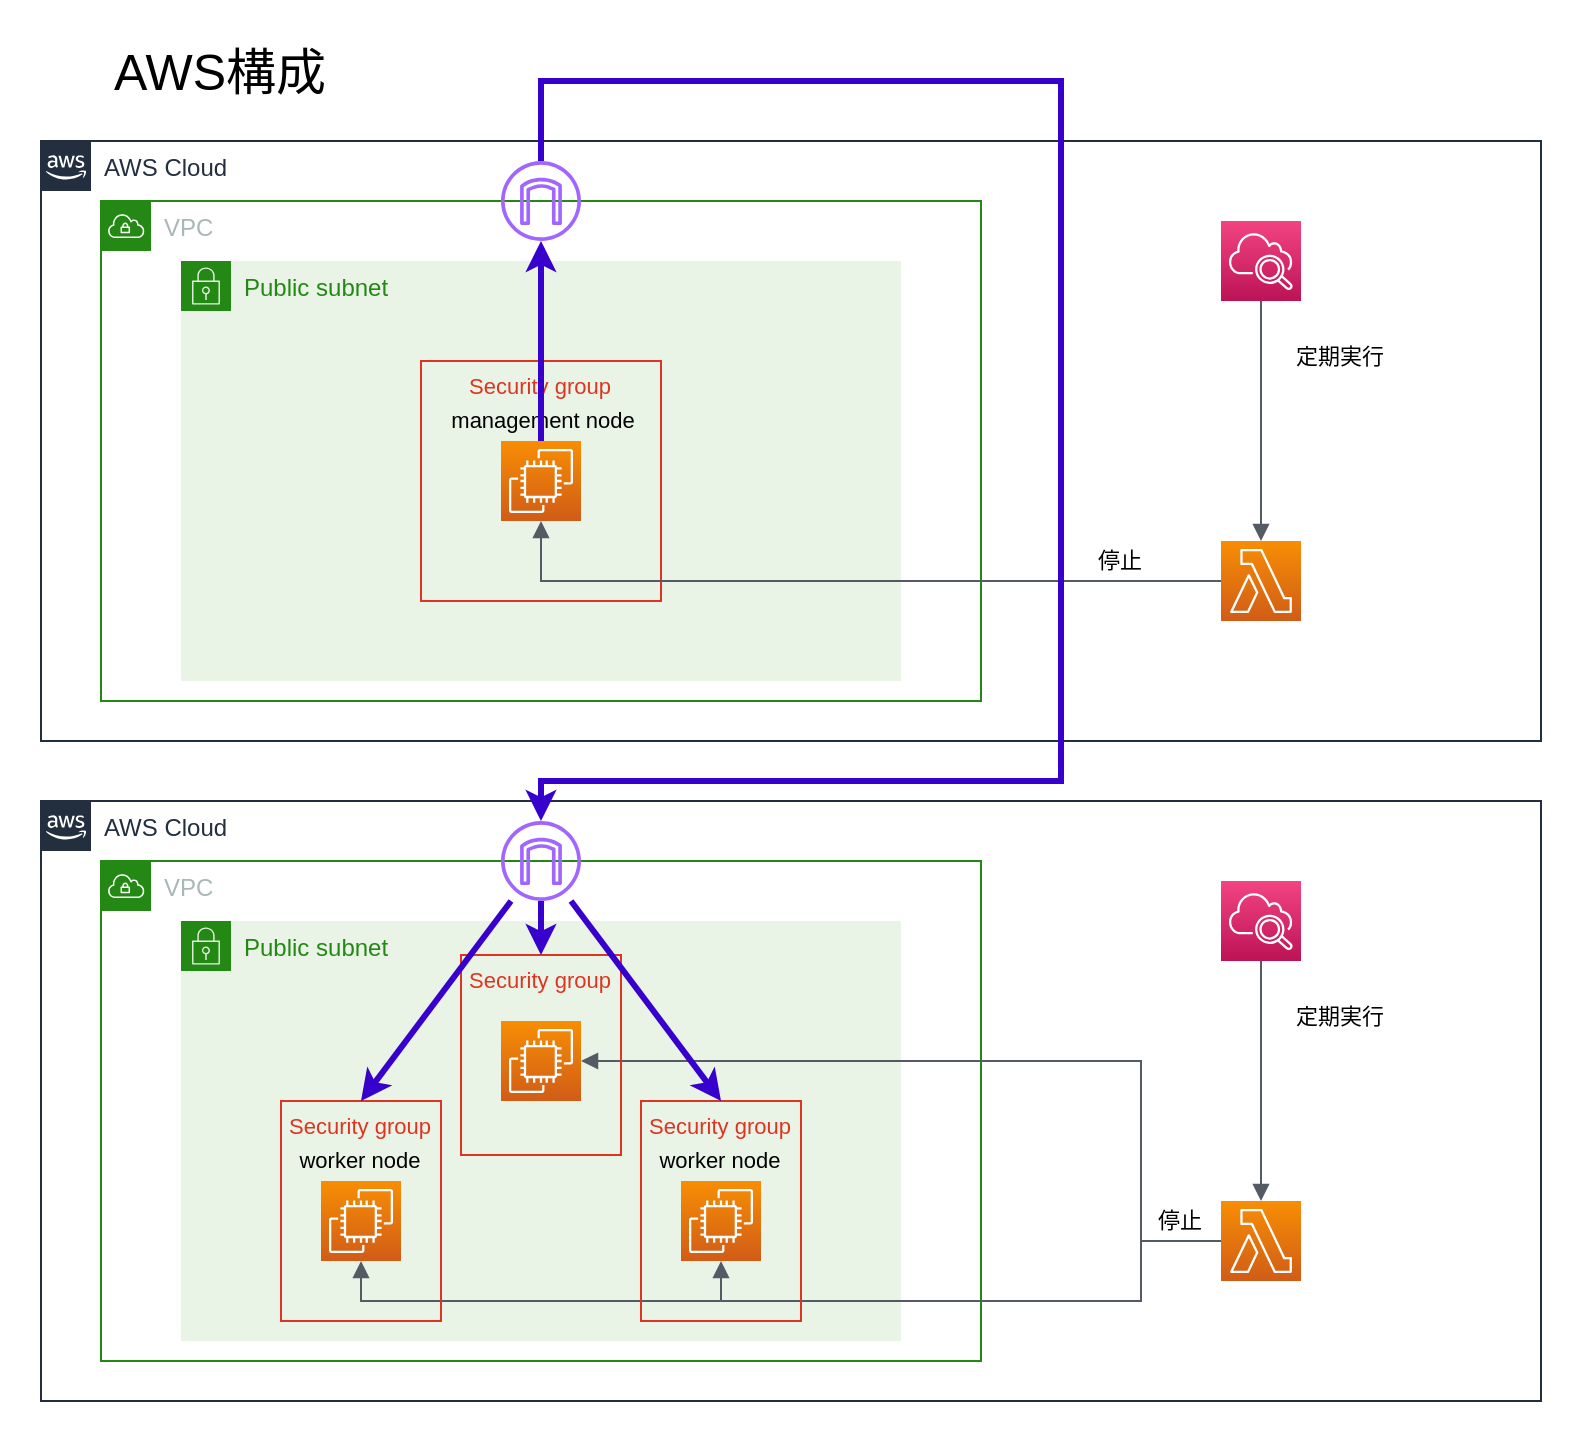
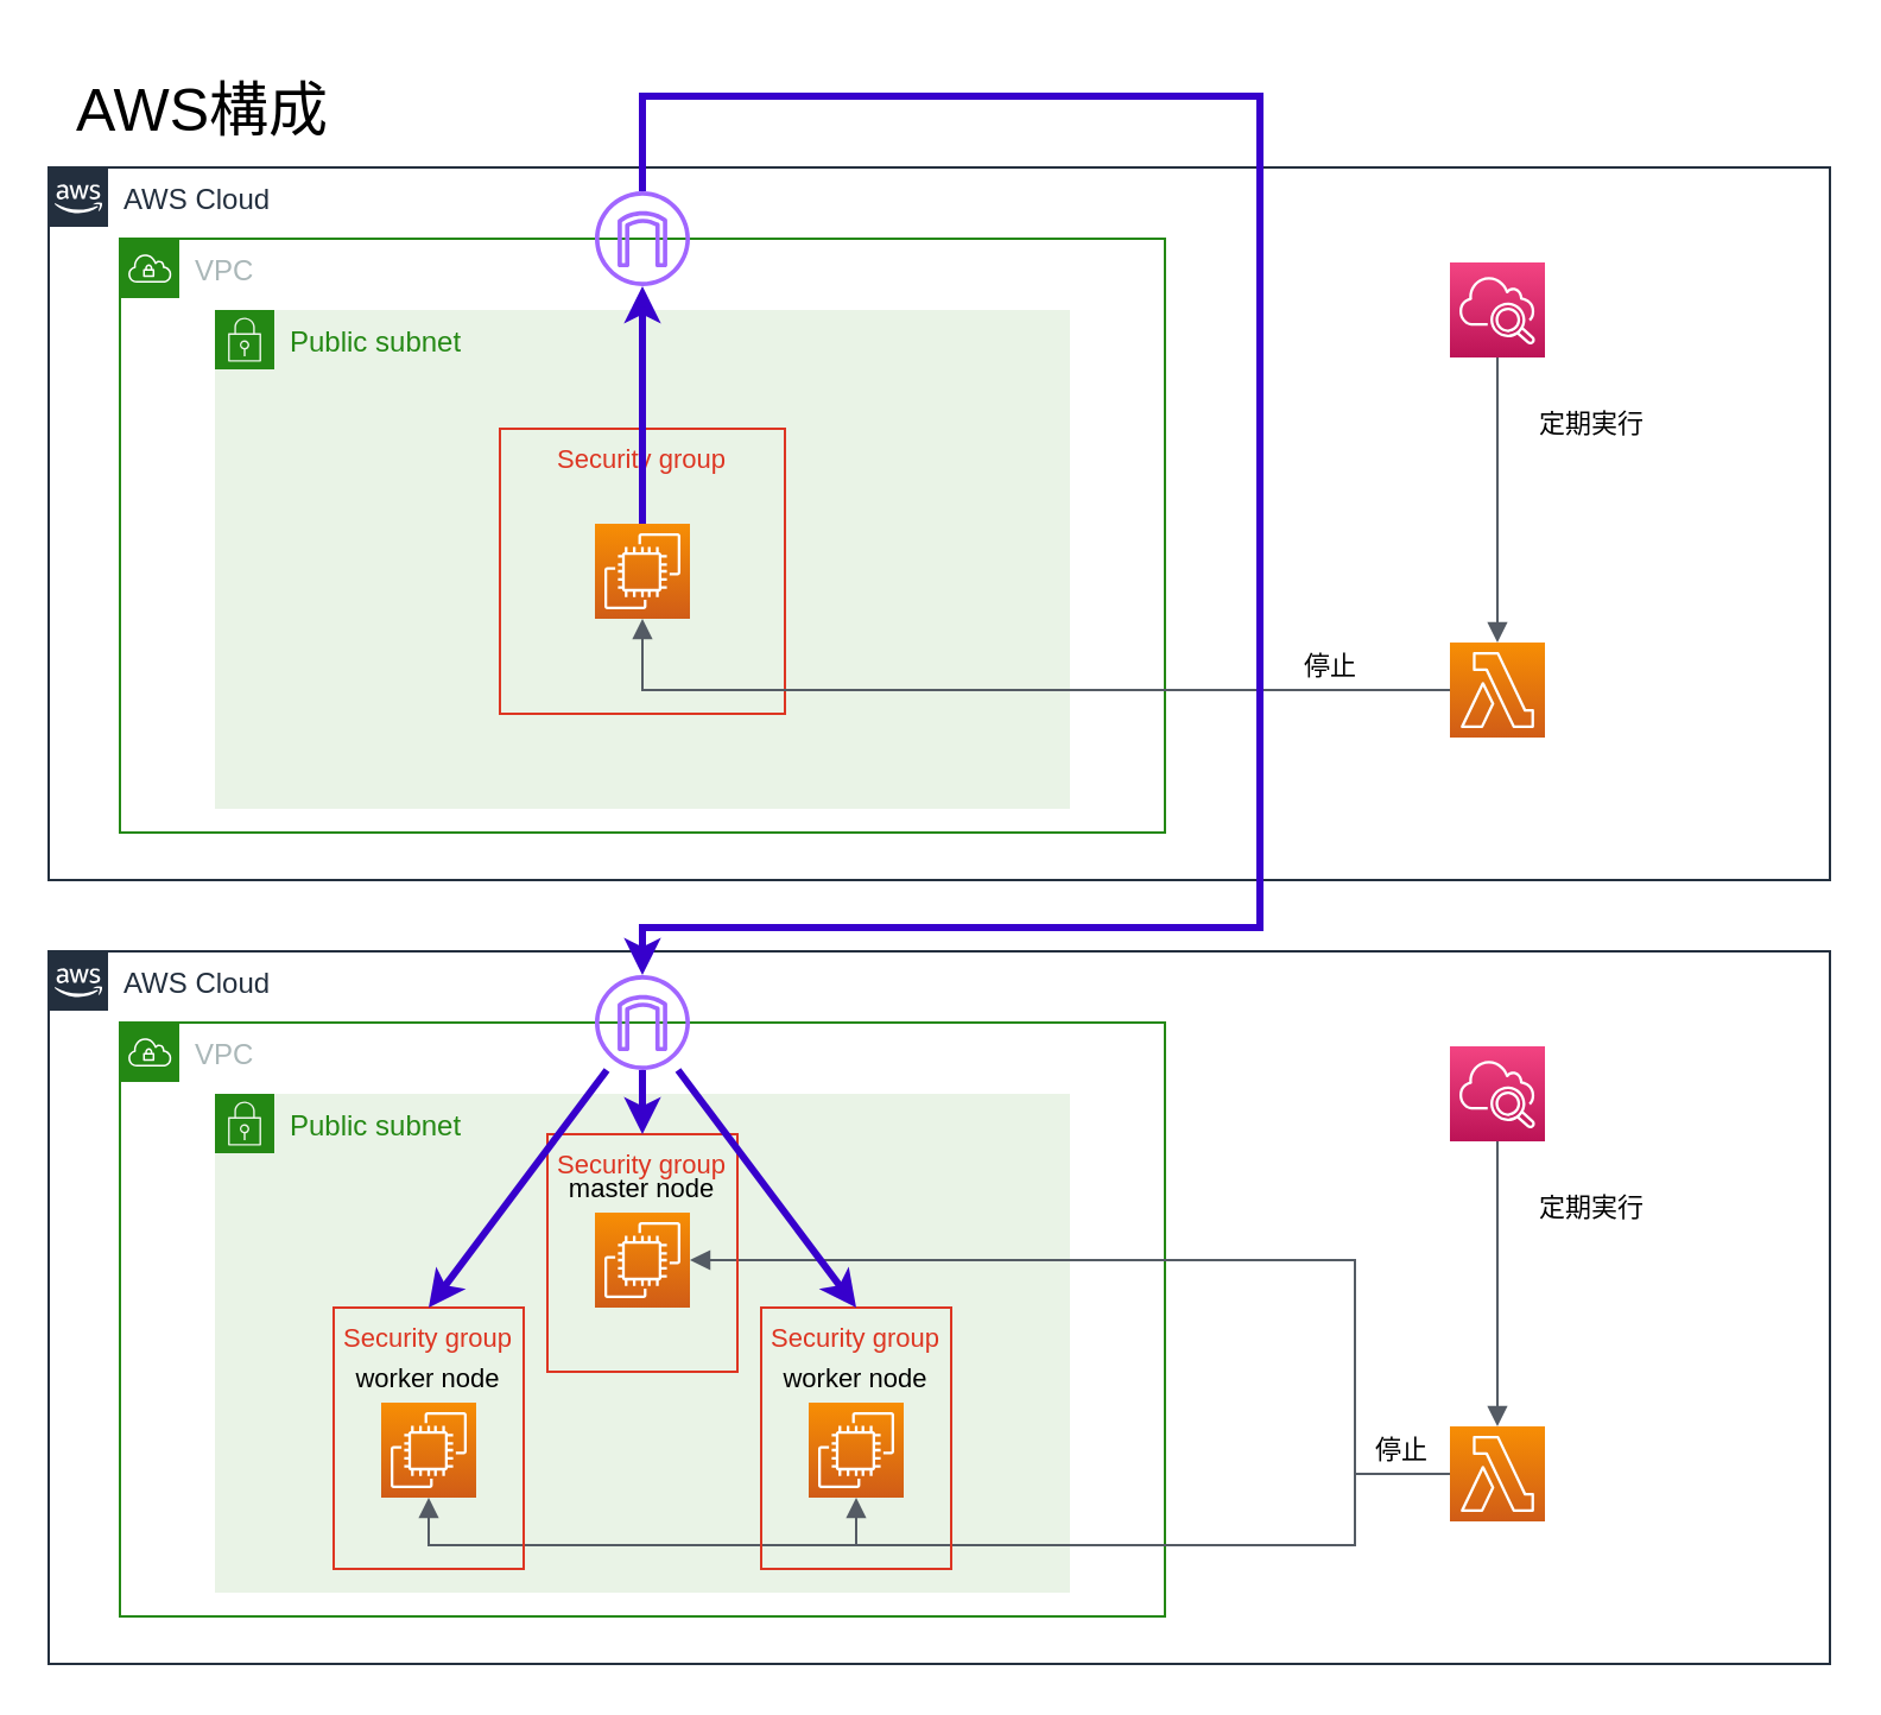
- <mxCell id="10" value="AWS構成" style="text;html=1;strokeColor=none;fillColor=none;align=center;verticalAlign=middle;whiteSpace=wrap;rounded=0;fontSize=25;" vertex="1" parent="1"><mxGeometry x="45" y="10" width="130" height="50" as="geometry" /></mxCell>
+ <mxCell id="10" value="AWS構成" style="text;html=1;strokeColor=none;fillColor=none;align=center;verticalAlign=middle;whiteSpace=wrap;rounded=0;fontSize=25;" vertex="1" parent="1"><mxGeometry x="20" y="20" width="130" height="50" as="geometry" /></mxCell>
- <mxCell id="33" value="&amp;nbsp;management node" style="text;html=1;strokeColor=none;fillColor=none;align=center;verticalAlign=middle;whiteSpace=wrap;rounded=0;fontSize=11;" vertex="1" parent="1"><mxGeometry x="215" y="200" width="110" height="20" as="geometry" /></mxCell>
+ <mxCell id="22" value="master node" style="text;html=1;strokeColor=none;fillColor=none;align=center;verticalAlign=middle;whiteSpace=wrap;rounded=0;fontSize=11;" vertex="1" parent="1"><mxGeometry x="230" y="490" width="80" height="20" as="geometry" /></mxCell>
